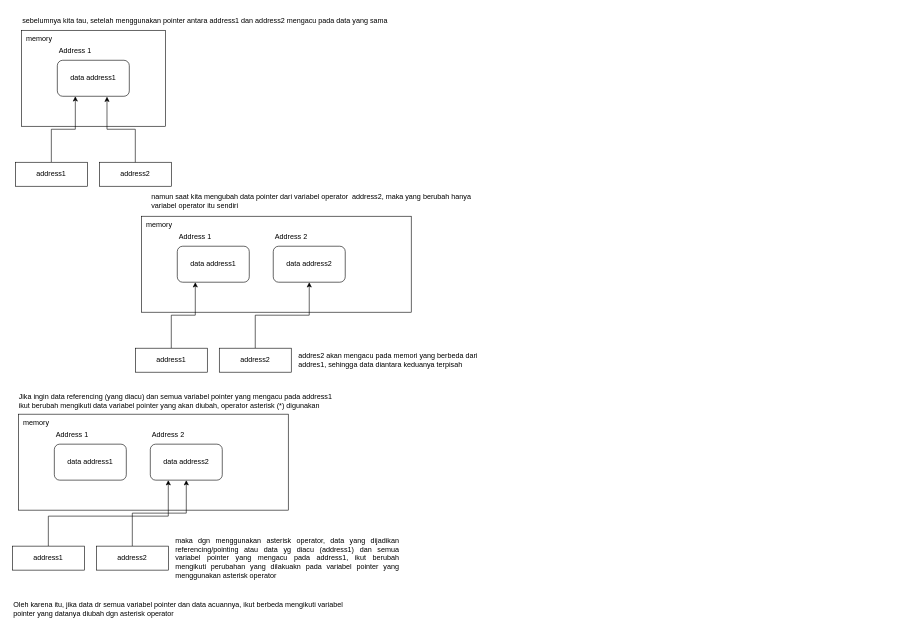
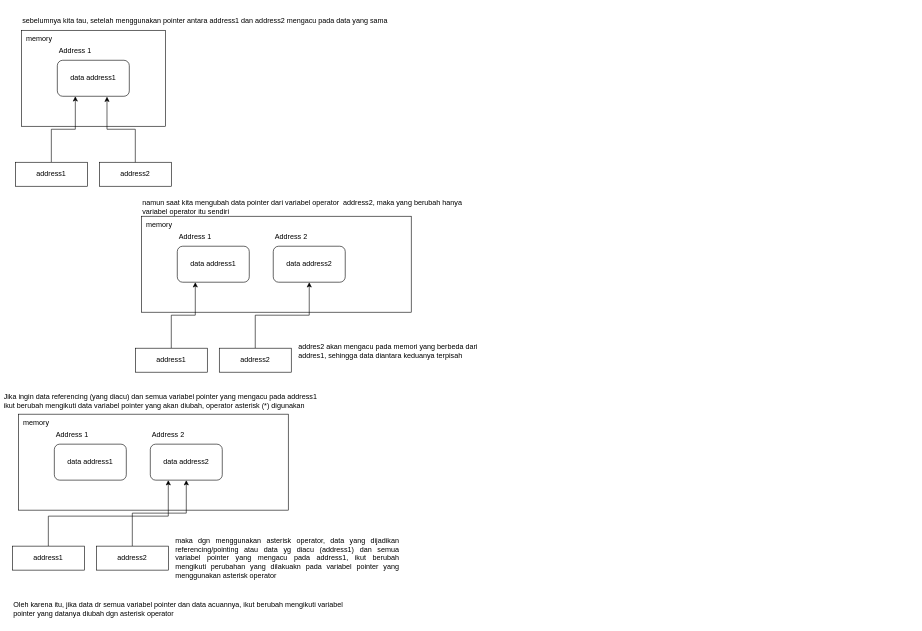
- <mxCell id="15" value="namun saat kita mengubah data pointer dari variabel operator&amp;nbsp; address2, maka yang berubah hanya&lt;br&gt;variabel operator itu sendiri" style="text;html=1;align=left;verticalAlign=middle;whiteSpace=wrap;rounded=0;" vertex="1" parent="1"><mxGeometry x="250" y="320" width="1280" height="30" as="geometry" /></mxCell>
+ <mxCell id="15" value="namun saat kita mengubah data pointer dari variabel operator&amp;nbsp; address2, maka yang berubah hanya&lt;br&gt;variabel operator itu sendiri" style="text;html=1;align=left;verticalAlign=middle;whiteSpace=wrap;rounded=0;" vertex="1" parent="1"><mxGeometry x="235" y="330" width="1280" height="30" as="geometry" /></mxCell>
- <mxCell id="22" value="addres2 akan mengacu pada memori yang berbeda dari addres1, sehingga data diantara keduanya terpisah" style="text;html=1;align=left;verticalAlign=middle;whiteSpace=wrap;rounded=0;" vertex="1" parent="1"><mxGeometry x="495" y="585" width="340" height="30" as="geometry" /></mxCell>
+ <mxCell id="22" value="addres2 akan mengacu pada memori yang berbeda dari addres1, sehingga data diantara keduanya terpisah" style="text;html=1;align=left;verticalAlign=middle;whiteSpace=wrap;rounded=0;" vertex="1" parent="1"><mxGeometry x="495" y="570" width="340" height="30" as="geometry" /></mxCell>
- <mxCell id="34" value="Jika ingin data referencing (yang diacu) dan semua variabel pointer yang mengacu pada address1 ikut berubah mengikuti data variabel pointer yang akan diubah, operator asterisk (*) digunakan" style="text;html=1;align=left;verticalAlign=middle;whiteSpace=wrap;rounded=0;" vertex="1" parent="1"><mxGeometry x="29" y="653" width="545" height="30" as="geometry" /></mxCell>
+ <mxCell id="34" value="Jika ingin data referencing (yang diacu) dan semua variabel pointer yang mengacu pada address1 ikut berubah mengikuti data variabel pointer yang akan diubah, operator asterisk (*) digunakan" style="text;html=1;align=left;verticalAlign=middle;whiteSpace=wrap;rounded=0;" vertex="1" parent="1"><mxGeometry x="4" y="653" width="545" height="30" as="geometry" /></mxCell>
- <mxCell id="35" value="&lt;div style=&quot;&quot;&gt;&lt;span style=&quot;background-color: initial;&quot;&gt;Oleh karena itu, jika data dr semua variabel pointer dan data acuannya, ikut berbeda mengikuti variabel pointer yang datanya diubah dgn asterisk operator&lt;/span&gt;&lt;/div&gt;" style="text;html=1;align=left;verticalAlign=middle;whiteSpace=wrap;rounded=0;" vertex="1" parent="1"><mxGeometry x="20" y="1000" width="585" height="30" as="geometry" /></mxCell>
+ <mxCell id="35" value="&lt;div style=&quot;&quot;&gt;&lt;span style=&quot;background-color: initial;&quot;&gt;Oleh karena itu, jika data dr semua variabel pointer dan data acuannya, ikut berubah mengikuti variabel pointer yang datanya diubah dgn asterisk operator&lt;/span&gt;&lt;/div&gt;" style="text;html=1;align=left;verticalAlign=middle;whiteSpace=wrap;rounded=0;" vertex="1" parent="1"><mxGeometry x="20" y="1000" width="585" height="30" as="geometry" /></mxCell>
